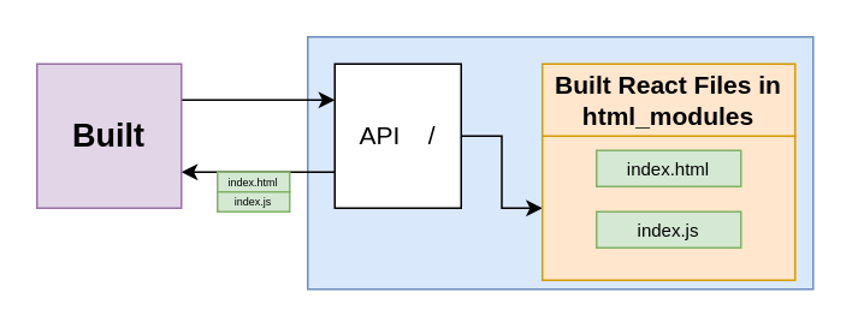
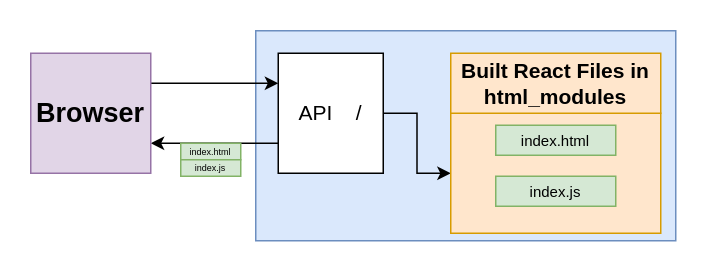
- <mxCell id="7" value="Built" style="rounded=0;whiteSpace=wrap;html=1;fontSize=18;align=center;fillColor=#e1d5e7;strokeColor=#9673a6;fontStyle=1" vertex="1" parent="1"><mxGeometry x="20" y="35" width="80" height="80" as="geometry" /></mxCell>
+ <mxCell id="7" value="Browser" style="rounded=0;whiteSpace=wrap;html=1;fontSize=18;align=center;fillColor=#e1d5e7;strokeColor=#9673a6;fontStyle=1" vertex="1" parent="1"><mxGeometry x="20" y="35" width="80" height="80" as="geometry" /></mxCell>
